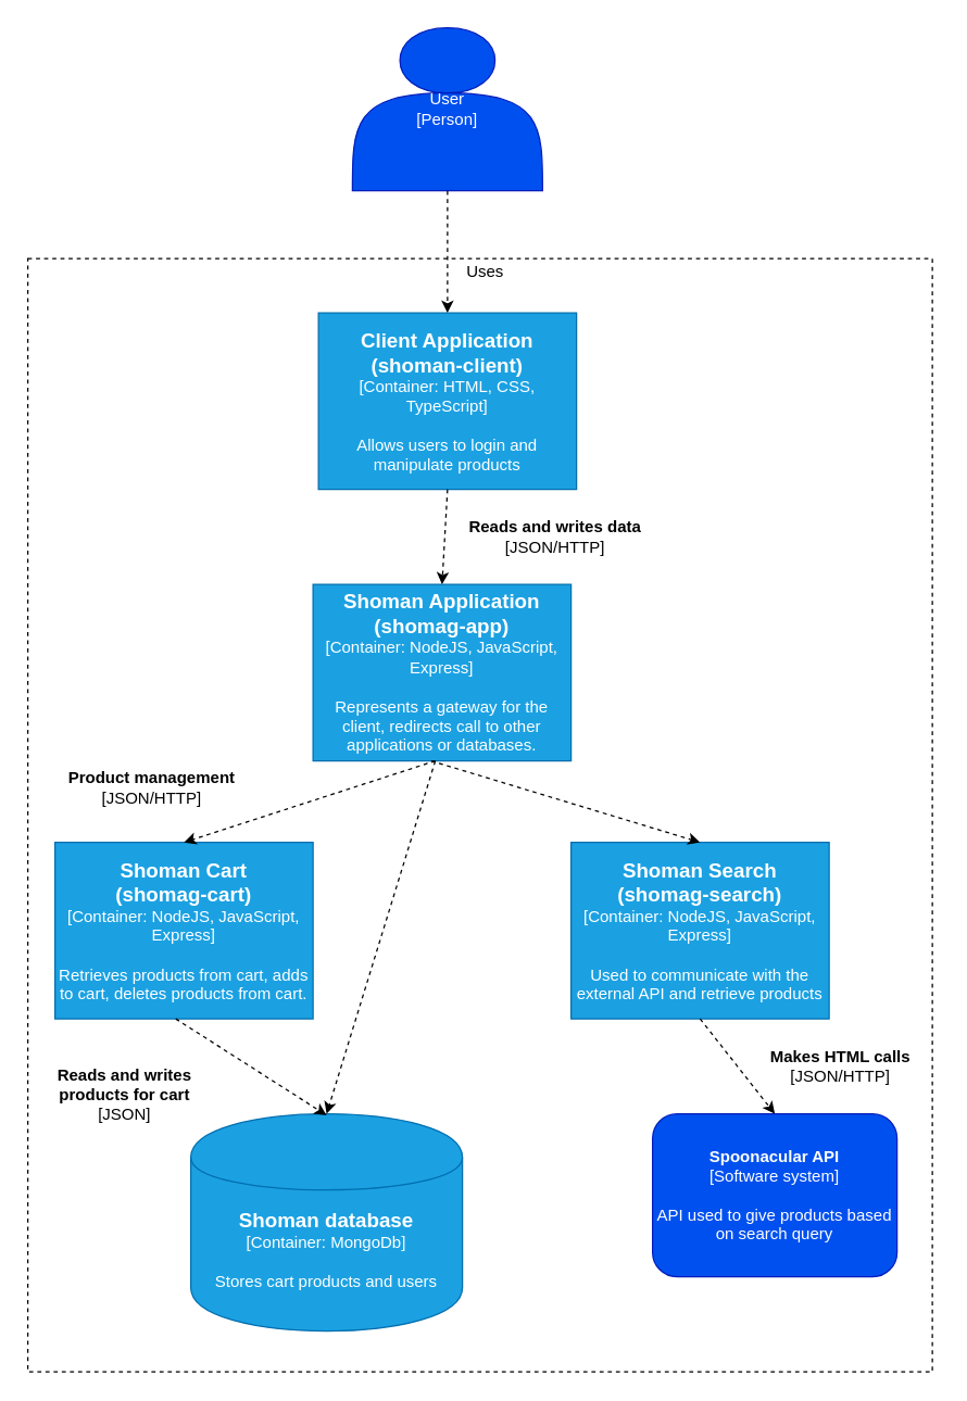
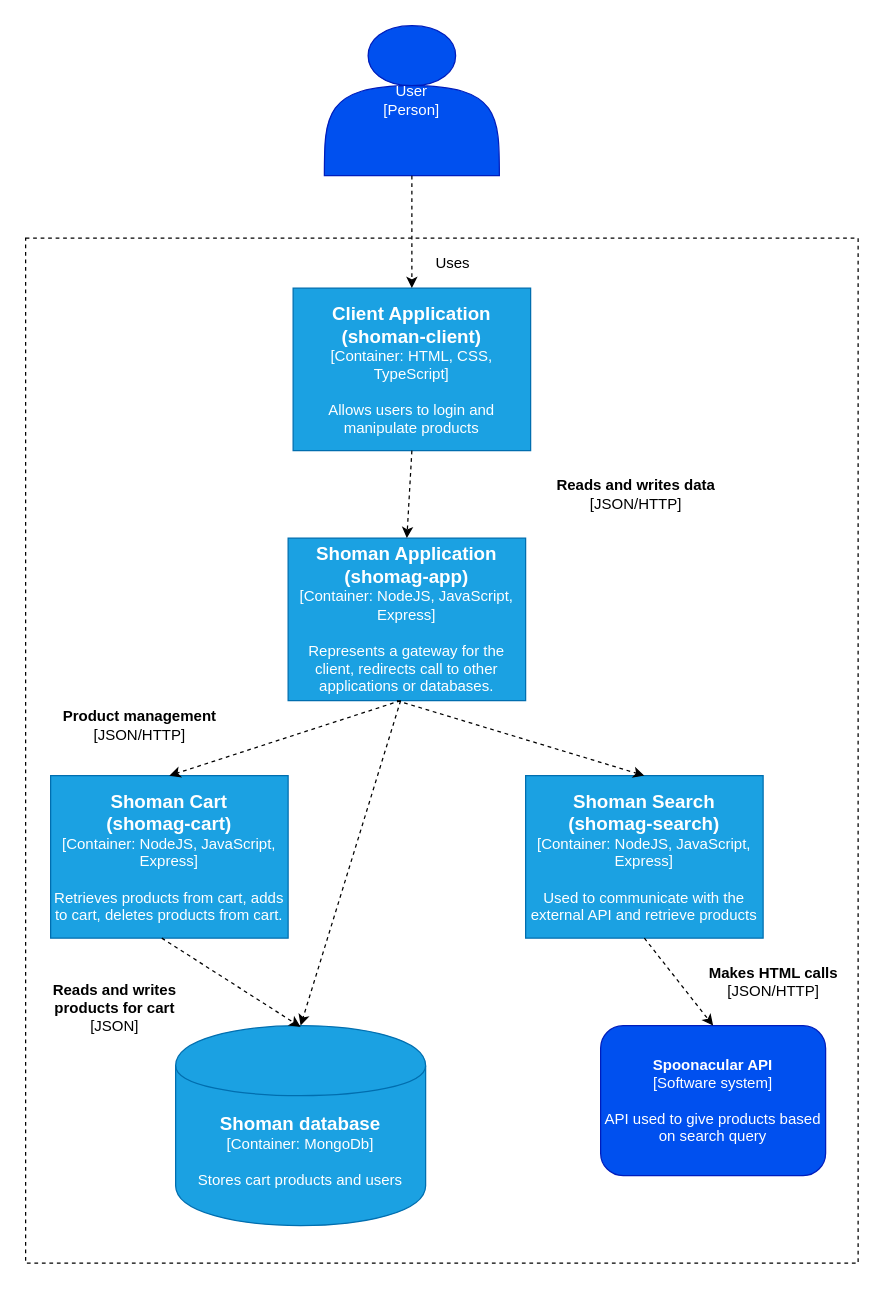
- <mxCell id="7" value="Uses&lt;br&gt;" style="text;html=1;strokeColor=none;fillColor=none;align=center;verticalAlign=middle;whiteSpace=wrap;rounded=0;" vertex="1" parent="1"><mxGeometry x="337" y="190" width="40" height="20" as="geometry" /></mxCell>
+ <mxCell id="7" value="Uses&lt;br&gt;" style="text;html=1;strokeColor=none;fillColor=none;align=center;verticalAlign=middle;whiteSpace=wrap;rounded=0;" vertex="1" parent="1"><mxGeometry x="342" y="200" width="40" height="20" as="geometry" /></mxCell>
- <mxCell id="10" value="&lt;b&gt;Reads and writes data&lt;/b&gt;&lt;br&gt;[JSON/HTTP]" style="text;html=1;strokeColor=none;fillColor=none;align=center;verticalAlign=middle;whiteSpace=wrap;rounded=0;" vertex="1" parent="1"><mxGeometry x="337" y="370" width="143" height="50" as="geometry" /></mxCell>
+ <mxCell id="10" value="&lt;b&gt;Reads and writes data&lt;/b&gt;&lt;br&gt;[JSON/HTTP]" style="text;html=1;strokeColor=none;fillColor=none;align=center;verticalAlign=middle;whiteSpace=wrap;rounded=0;" vertex="1" parent="1"><mxGeometry x="437" y="370" width="143" height="50" as="geometry" /></mxCell>
